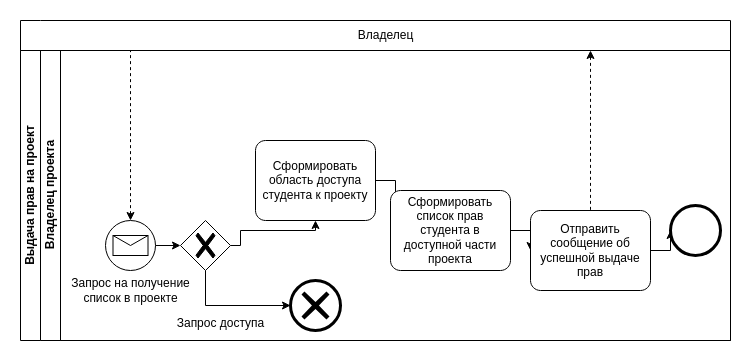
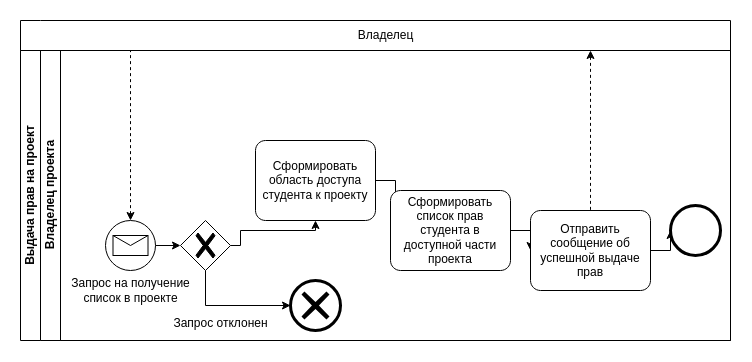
- <mxCell id="21" value="Запрос доступа" style="text;html=1;align=center;verticalAlign=middle;resizable=0;points=[];autosize=1;strokeColor=none;fillColor=none;" vertex="1" parent="1"><mxGeometry x="160" y="308" width="120" height="30" as="geometry" /></mxCell>
+ <mxCell id="21" value="Запрос отклонен" style="text;html=1;align=center;verticalAlign=middle;resizable=0;points=[];autosize=1;strokeColor=none;fillColor=none;" vertex="1" parent="1"><mxGeometry x="160" y="308" width="120" height="30" as="geometry" /></mxCell>
